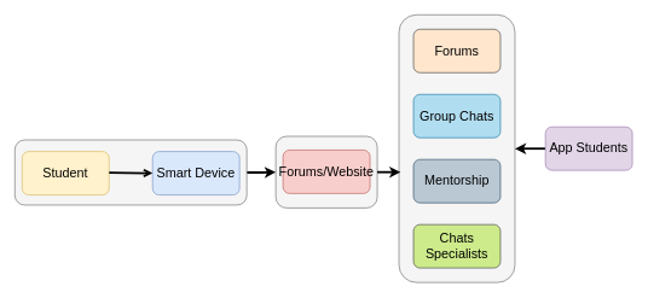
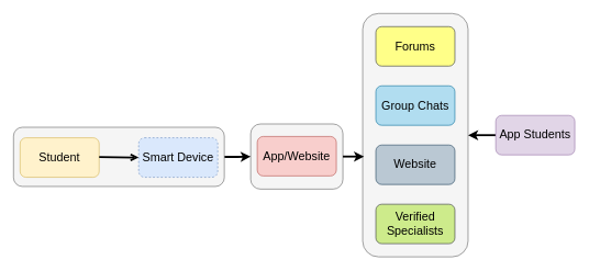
- <mxCell id="13" value="Forums" style="rounded=1;whiteSpace=wrap;html=1;fontSize=18;fillColor=#ffe6cc;strokeColor=#36393d;" vertex="1" parent="1"><mxGeometry x="570" y="40" width="120" height="60" as="geometry" /></mxCell>
+ <mxCell id="13" value="Forums" style="rounded=1;whiteSpace=wrap;html=1;fontSize=18;fillColor=#ffff88;strokeColor=#36393d;" vertex="1" parent="1"><mxGeometry x="570" y="40" width="120" height="60" as="geometry" /></mxCell>
- <mxCell id="12" value="Forums/Website" style="rounded=1;whiteSpace=wrap;html=1;fontSize=18;fillColor=#f8cecc;strokeColor=#b85450;" vertex="1" parent="1"><mxGeometry x="390" y="207" width="120" height="60" as="geometry" /></mxCell>
+ <mxCell id="12" value="App/Website" style="rounded=1;whiteSpace=wrap;html=1;fontSize=18;fillColor=#f8cecc;strokeColor=#b85450;" vertex="1" parent="1"><mxGeometry x="390" y="207" width="120" height="60" as="geometry" /></mxCell>
- <mxCell id="7" value="Smart Device" style="rounded=1;whiteSpace=wrap;html=1;fillColor=#dae8fc;strokeColor=#6c8ebf;fontSize=18;" vertex="1" parent="1"><mxGeometry x="210" y="209" width="120" height="60" as="geometry" /></mxCell>
+ <mxCell id="7" value="Smart Device" style="rounded=1;whiteSpace=wrap;html=1;fillColor=#dae8fc;strokeColor=#6c8ebf;fontSize=18;dashed=1;" vertex="1" parent="1"><mxGeometry x="210" y="209" width="120" height="60" as="geometry" /></mxCell>
- <mxCell id="9" value="Mentorship" style="rounded=1;whiteSpace=wrap;html=1;fontSize=18;fillColor=#bac8d3;strokeColor=#23445d;" vertex="1" parent="1"><mxGeometry x="570" y="220" width="120" height="60" as="geometry" /></mxCell>
+ <mxCell id="9" value="Website" style="rounded=1;whiteSpace=wrap;html=1;fontSize=18;fillColor=#bac8d3;strokeColor=#23445d;" vertex="1" parent="1"><mxGeometry x="570" y="220" width="120" height="60" as="geometry" /></mxCell>
- <mxCell id="8" value="Chats Specialists" style="rounded=1;whiteSpace=wrap;html=1;fontSize=18;fillColor=#cdeb8b;strokeColor=#36393d;" vertex="1" parent="1"><mxGeometry x="570" y="310" width="120" height="60" as="geometry" /></mxCell>
+ <mxCell id="8" value="Verified Specialists" style="rounded=1;whiteSpace=wrap;html=1;fontSize=18;fillColor=#cdeb8b;strokeColor=#36393d;" vertex="1" parent="1"><mxGeometry x="570" y="310" width="120" height="60" as="geometry" /></mxCell>
